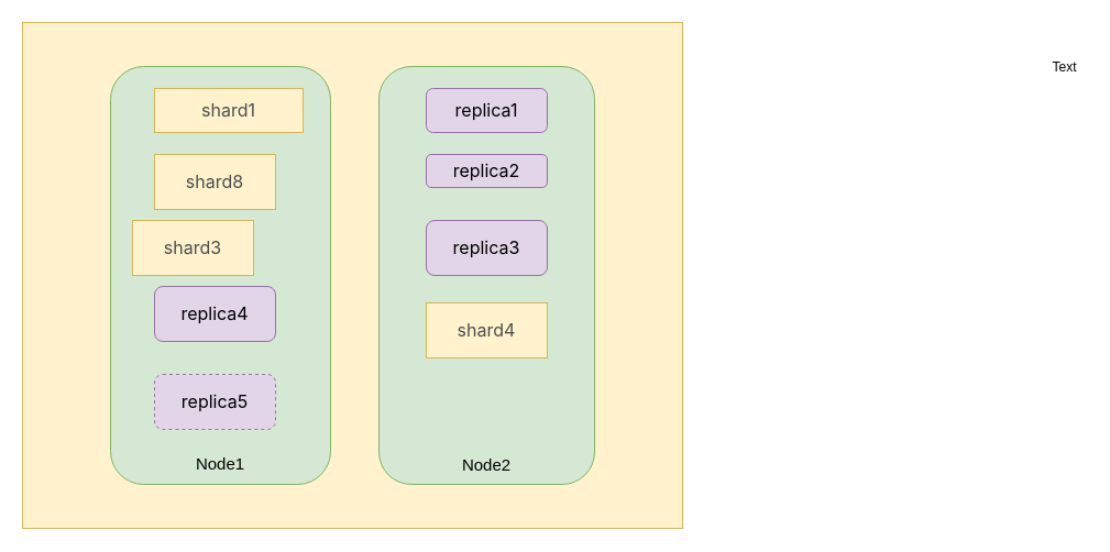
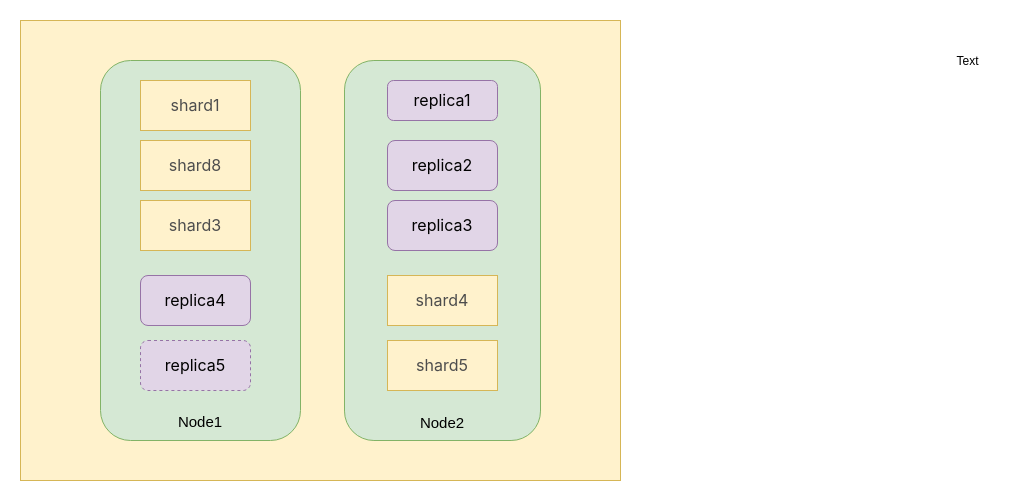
- <mxCell id="5" value="&lt;span style=&quot;color: rgb(77, 77, 77); font-family: &amp;quot;microsoft yahei&amp;quot;, &amp;quot;sf pro display&amp;quot;, roboto, noto, arial, &amp;quot;pingfang sc&amp;quot;, sans-serif; font-size: 16px;&quot;&gt;shard1&lt;/span&gt;" style="rounded=0;whiteSpace=wrap;html=1;fillColor=#fff2cc;strokeColor=#d6b656;labelBackgroundColor=none;" parent="1" vertex="1"><mxGeometry x="140" y="80" width="135" height="40" as="geometry" /></mxCell>
+ <mxCell id="5" value="&lt;span style=&quot;color: rgb(77, 77, 77); font-family: &amp;quot;microsoft yahei&amp;quot;, &amp;quot;sf pro display&amp;quot;, roboto, noto, arial, &amp;quot;pingfang sc&amp;quot;, sans-serif; font-size: 16px;&quot;&gt;shard1&lt;/span&gt;" style="rounded=0;whiteSpace=wrap;html=1;fillColor=#fff2cc;strokeColor=#d6b656;labelBackgroundColor=none;" parent="1" vertex="1"><mxGeometry x="140" y="80" width="110" height="50" as="geometry" /></mxCell>
- <mxCell id="13" value="&lt;span style=&quot;font-family: &amp;quot;microsoft yahei&amp;quot;, &amp;quot;sf pro display&amp;quot;, roboto, noto, arial, &amp;quot;pingfang sc&amp;quot;, sans-serif; font-size: 16px;&quot;&gt;replica2&lt;/span&gt;" style="rounded=1;whiteSpace=wrap;html=1;labelBackgroundColor=none;fillColor=#e1d5e7;strokeColor=#9673a6;" parent="1" vertex="1"><mxGeometry x="387" y="140" width="110" height="30" as="geometry" /></mxCell>
+ <mxCell id="13" value="&lt;span style=&quot;font-family: &amp;quot;microsoft yahei&amp;quot;, &amp;quot;sf pro display&amp;quot;, roboto, noto, arial, &amp;quot;pingfang sc&amp;quot;, sans-serif; font-size: 16px;&quot;&gt;replica2&lt;/span&gt;" style="rounded=1;whiteSpace=wrap;html=1;labelBackgroundColor=none;fillColor=#e1d5e7;strokeColor=#9673a6;" parent="1" vertex="1"><mxGeometry x="387" y="140" width="110" height="50" as="geometry" /></mxCell>
- <mxCell id="7" value="&lt;span style=&quot;color: rgb(77, 77, 77); font-family: &amp;quot;microsoft yahei&amp;quot;, &amp;quot;sf pro display&amp;quot;, roboto, noto, arial, &amp;quot;pingfang sc&amp;quot;, sans-serif; font-size: 16px;&quot;&gt;shard3&lt;/span&gt;" style="rounded=0;whiteSpace=wrap;html=1;fillColor=#fff2cc;strokeColor=#d6b656;labelBackgroundColor=none;" parent="1" vertex="1"><mxGeometry x="120" y="200" width="110" height="50" as="geometry" /></mxCell>
+ <mxCell id="7" value="&lt;span style=&quot;color: rgb(77, 77, 77); font-family: &amp;quot;microsoft yahei&amp;quot;, &amp;quot;sf pro display&amp;quot;, roboto, noto, arial, &amp;quot;pingfang sc&amp;quot;, sans-serif; font-size: 16px;&quot;&gt;shard3&lt;/span&gt;" style="rounded=0;whiteSpace=wrap;html=1;fillColor=#fff2cc;strokeColor=#d6b656;labelBackgroundColor=none;" parent="1" vertex="1"><mxGeometry x="140" y="200" width="110" height="50" as="geometry" /></mxCell>
- <mxCell id="10" value="&lt;span style=&quot;font-family: &amp;quot;microsoft yahei&amp;quot;, &amp;quot;sf pro display&amp;quot;, roboto, noto, arial, &amp;quot;pingfang sc&amp;quot;, sans-serif; font-size: 16px;&quot;&gt;replica4&lt;/span&gt;" style="rounded=1;whiteSpace=wrap;html=1;labelBackgroundColor=none;fillColor=#e1d5e7;strokeColor=#9673a6;" parent="1" vertex="1"><mxGeometry x="140" y="260" width="110" height="50" as="geometry" /></mxCell>
+ <mxCell id="10" value="&lt;span style=&quot;font-family: &amp;quot;microsoft yahei&amp;quot;, &amp;quot;sf pro display&amp;quot;, roboto, noto, arial, &amp;quot;pingfang sc&amp;quot;, sans-serif; font-size: 16px;&quot;&gt;replica4&lt;/span&gt;" style="rounded=1;whiteSpace=wrap;html=1;labelBackgroundColor=none;fillColor=#e1d5e7;strokeColor=#9673a6;" parent="1" vertex="1"><mxGeometry x="140" y="275" width="110" height="50" as="geometry" /></mxCell>
+ <mxCell id="9" value="&lt;span style=&quot;color: rgb(77, 77, 77); font-family: &amp;quot;microsoft yahei&amp;quot;, &amp;quot;sf pro display&amp;quot;, roboto, noto, arial, &amp;quot;pingfang sc&amp;quot;, sans-serif; font-size: 16px;&quot;&gt;shard5&lt;/span&gt;" style="rounded=0;whiteSpace=wrap;html=1;fillColor=#fff2cc;strokeColor=#d6b656;labelBackgroundColor=none;" parent="1" vertex="1"><mxGeometry x="387" y="340" width="110" height="50" as="geometry" /></mxCell>
